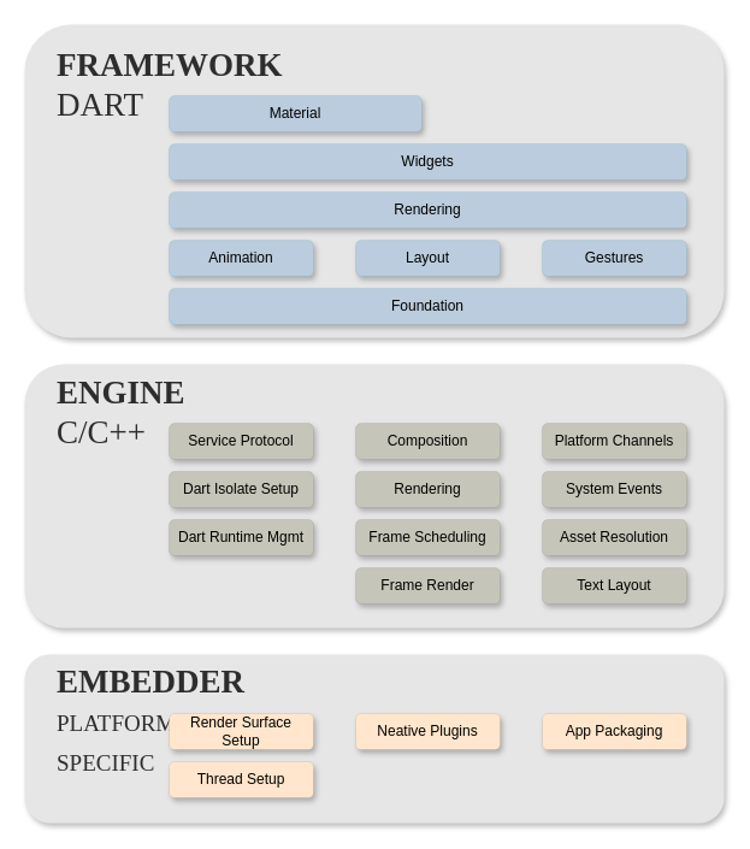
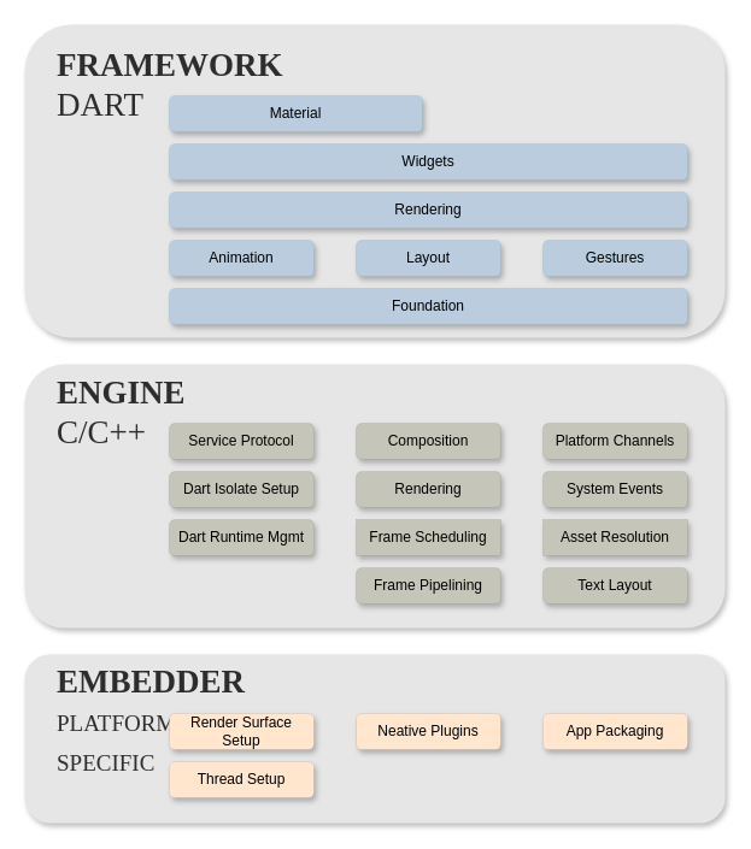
- <mxCell id="21" value="Frame Scheduling" style="rounded=1;whiteSpace=wrap;html=1;fillColor=#c6c5b9;strokeColor=#36393d;strokeWidth=0;shadow=1;glass=0;sketch=0;" vertex="1" parent="1"><mxGeometry x="295" y="431" width="120" height="30" as="geometry" /></mxCell>
+ <mxCell id="21" value="Frame Scheduling" style="whiteSpace=wrap;html=1;fillColor=#c6c5b9;strokeColor=#36393d;strokeWidth=0;shadow=1;glass=0;sketch=0;rounded=0;" vertex="1" parent="1"><mxGeometry x="295" y="431" width="120" height="30" as="geometry" /></mxCell>
- <mxCell id="22" value="Asset Resolution" style="rounded=1;whiteSpace=wrap;html=1;fillColor=#c6c5b9;strokeColor=#36393d;strokeWidth=0;shadow=1;glass=0;sketch=0;" vertex="1" parent="1"><mxGeometry x="450" y="431" width="120" height="30" as="geometry" /></mxCell>
+ <mxCell id="22" value="Asset Resolution" style="whiteSpace=wrap;html=1;fillColor=#c6c5b9;strokeColor=#36393d;strokeWidth=0;shadow=1;glass=0;sketch=0;rounded=0;" vertex="1" parent="1"><mxGeometry x="450" y="431" width="120" height="30" as="geometry" /></mxCell>
- <mxCell id="23" value="Frame Render" style="rounded=1;whiteSpace=wrap;html=1;fillColor=#c6c5b9;strokeColor=#36393d;strokeWidth=0;shadow=1;glass=0;sketch=0;" vertex="1" parent="1"><mxGeometry x="295" y="471" width="120" height="30" as="geometry" /></mxCell>
+ <mxCell id="23" value="Frame Pipelining" style="rounded=1;whiteSpace=wrap;html=1;fillColor=#c6c5b9;strokeColor=#36393d;strokeWidth=0;shadow=1;glass=0;sketch=0;" vertex="1" parent="1"><mxGeometry x="295" y="471" width="120" height="30" as="geometry" /></mxCell>
